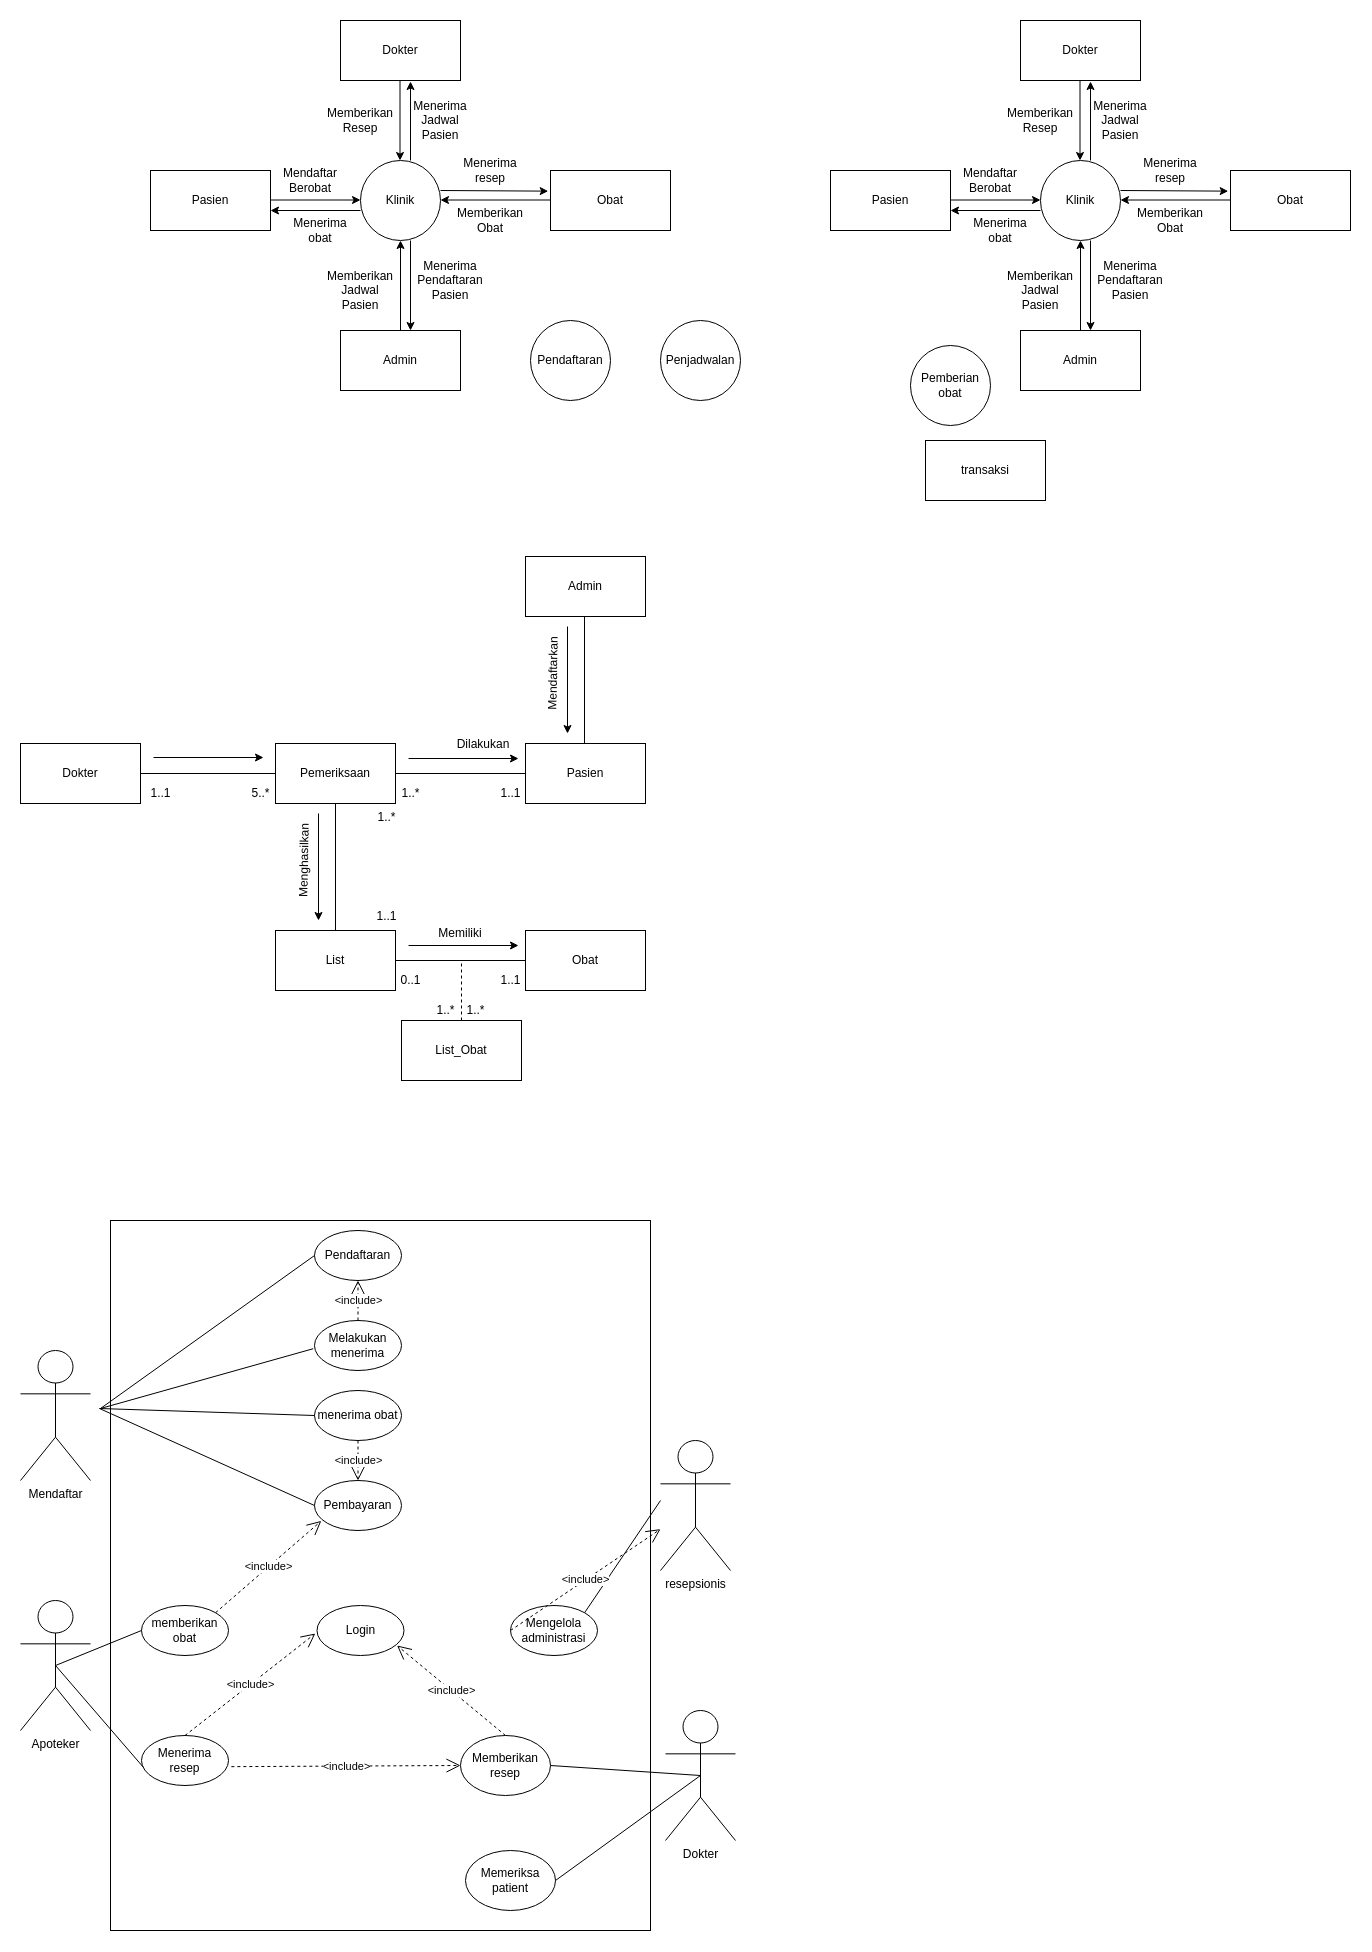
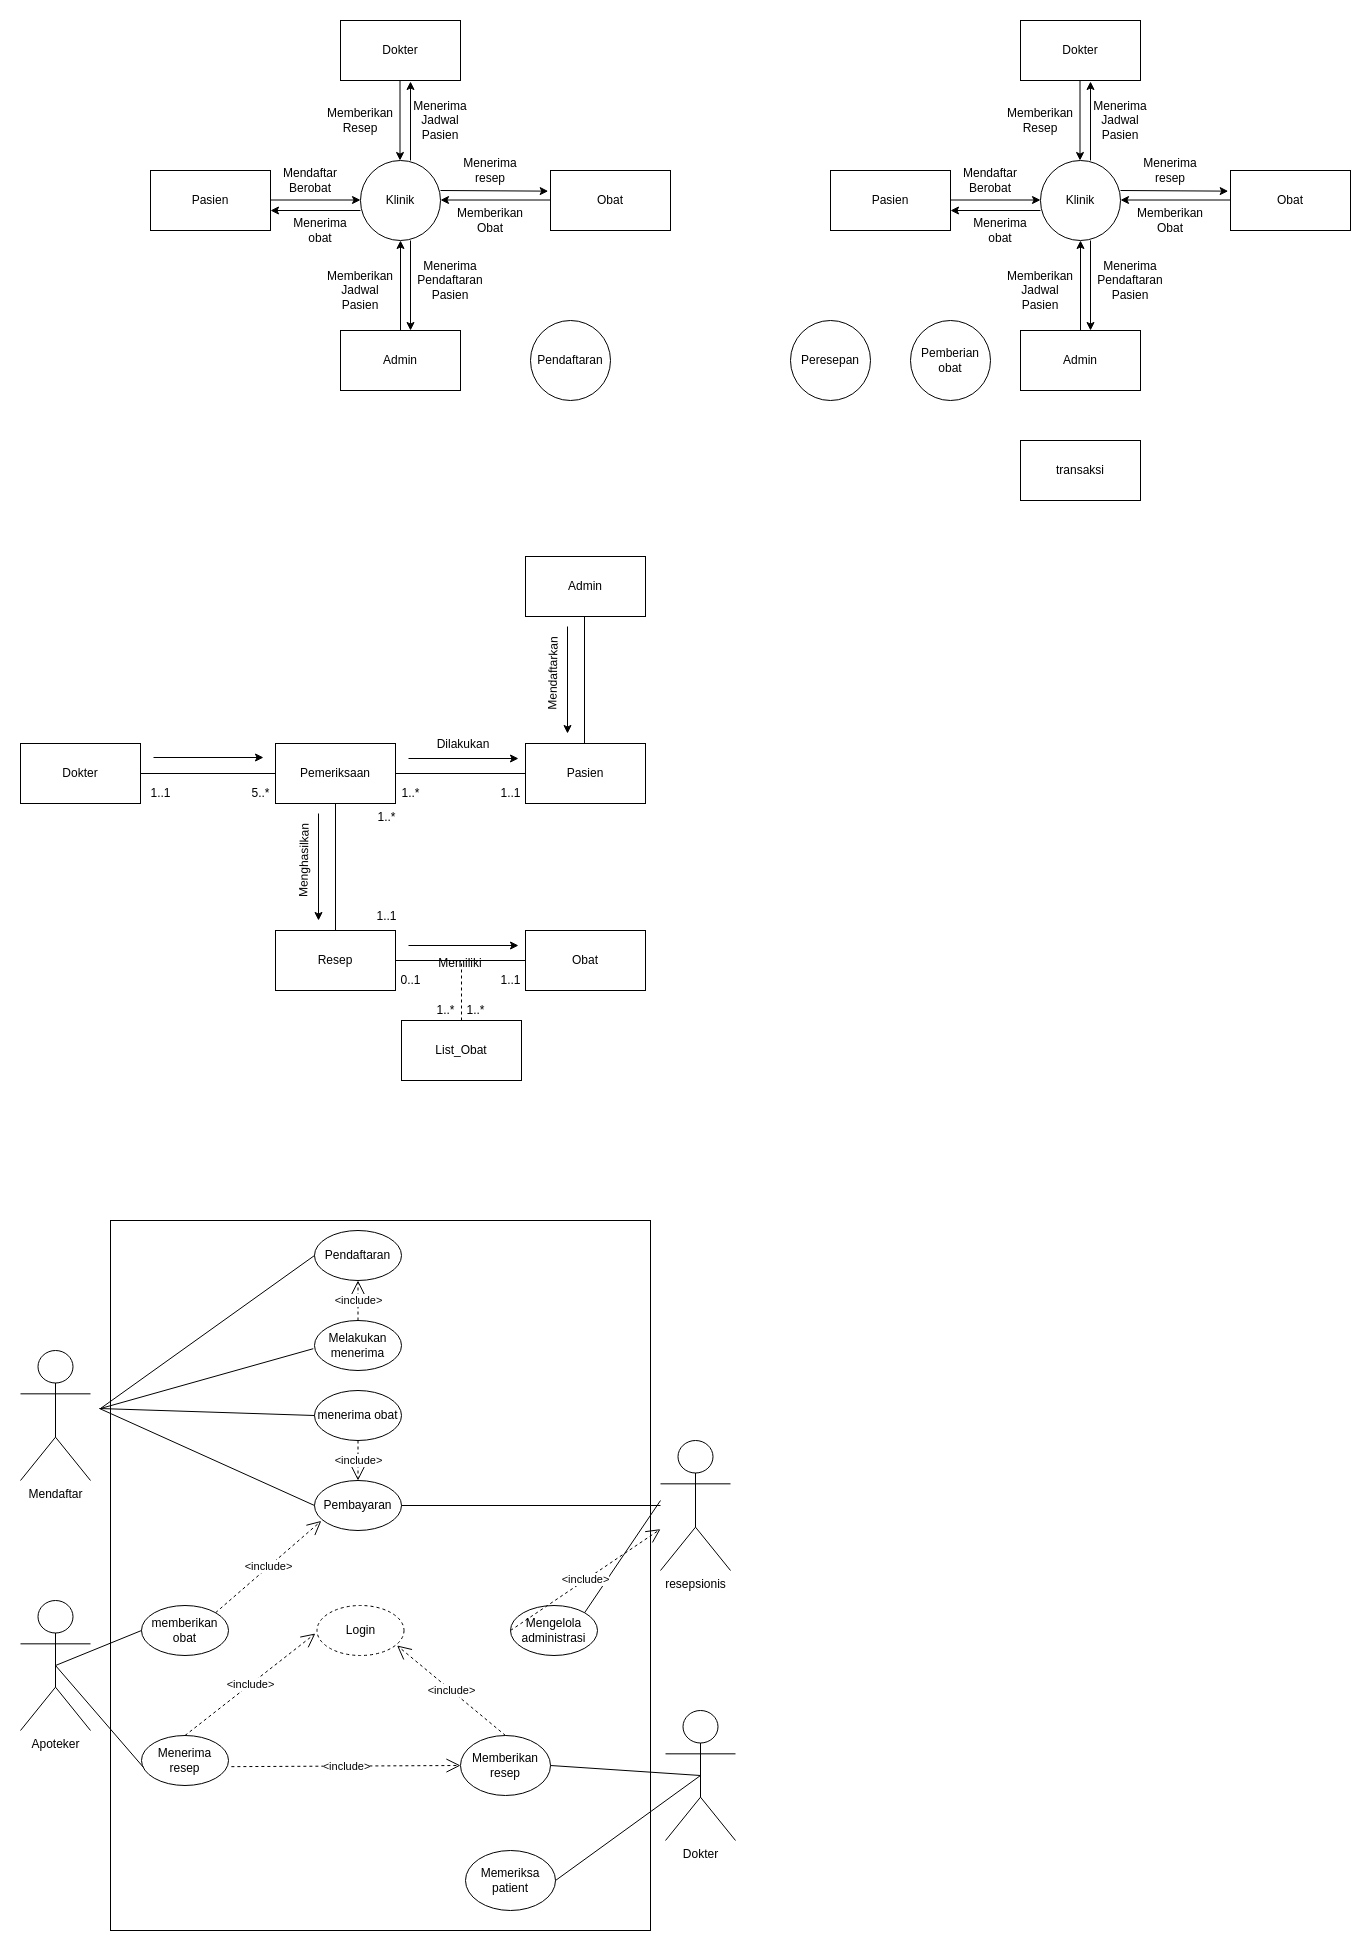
- <mxCell id="25" value="Penjadwalan" style="ellipse;whiteSpace=wrap;html=1;aspect=fixed;" vertex="1" parent="1"><mxGeometry x="660" y="320" width="80" height="80" as="geometry" /></mxCell>
+ <mxCell id="26" value="Peresepan" style="ellipse;whiteSpace=wrap;html=1;aspect=fixed;" vertex="1" parent="1"><mxGeometry x="790" y="320" width="80" height="80" as="geometry" /></mxCell>
- <mxCell id="27" value="Pemberian obat" style="ellipse;whiteSpace=wrap;html=1;aspect=fixed;" vertex="1" parent="1"><mxGeometry x="910" y="345" width="80" height="80" as="geometry" /></mxCell>
+ <mxCell id="27" value="Pemberian obat" style="ellipse;whiteSpace=wrap;html=1;aspect=fixed;" vertex="1" parent="1"><mxGeometry x="910" y="320" width="80" height="80" as="geometry" /></mxCell>
- <mxCell id="54" value="transaksi" style="rounded=0;whiteSpace=wrap;html=1;" vertex="1" parent="1"><mxGeometry x="925" y="440" width="120" height="60" as="geometry" /></mxCell>
+ <mxCell id="54" value="transaksi" style="rounded=0;whiteSpace=wrap;html=1;" vertex="1" parent="1"><mxGeometry x="1020" y="440" width="120" height="60" as="geometry" /></mxCell>
- <mxCell id="53" value="Dilakukan" style="text;html=1;strokeColor=none;fillColor=none;align=center;verticalAlign=middle;whiteSpace=wrap;rounded=0;" vertex="1" parent="1"><mxGeometry x="463" y="734" width="40" height="20" as="geometry" /></mxCell>
+ <mxCell id="53" value="Dilakukan" style="text;html=1;strokeColor=none;fillColor=none;align=center;verticalAlign=middle;whiteSpace=wrap;rounded=0;" vertex="1" parent="1"><mxGeometry x="443" y="734" width="40" height="20" as="geometry" /></mxCell>
- <mxCell id="71" value="Memiliki" style="text;html=1;strokeColor=none;fillColor=none;align=center;verticalAlign=middle;whiteSpace=wrap;rounded=0;" vertex="1" parent="1"><mxGeometry x="440" y="923" width="40" height="20" as="geometry" /></mxCell>
+ <mxCell id="71" value="Memiliki" style="text;html=1;strokeColor=none;fillColor=none;align=center;verticalAlign=middle;whiteSpace=wrap;rounded=0;" vertex="1" parent="1"><mxGeometry x="440" y="953" width="40" height="20" as="geometry" /></mxCell>
- <mxCell id="56" value="List" style="rounded=0;whiteSpace=wrap;html=1;" vertex="1" parent="1"><mxGeometry x="275" y="930" width="120" height="60" as="geometry" /></mxCell>
+ <mxCell id="56" value="Resep" style="rounded=0;whiteSpace=wrap;html=1;" vertex="1" parent="1"><mxGeometry x="275" y="930" width="120" height="60" as="geometry" /></mxCell>
+ <mxCell id="108" value="" style="endArrow=none;html=1;exitX=1;exitY=0.5;exitDx=0;exitDy=0;" edge="1" parent="83" source="94" target="85"><mxGeometry width="50" height="50" relative="1" as="geometry"><mxPoint x="275" y="330" as="sourcePoint" /><mxPoint x="325" y="280" as="targetPoint" /></mxGeometry></mxCell>
- <mxCell id="88" value="Login" style="ellipse;whiteSpace=wrap;html=1;" vertex="1" parent="83"><mxGeometry x="296.5" y="385" width="87" height="50" as="geometry" /></mxCell>
+ <mxCell id="88" value="Login" style="ellipse;whiteSpace=wrap;html=1;dashed=1;" vertex="1" parent="83"><mxGeometry x="296.5" y="385" width="87" height="50" as="geometry" /></mxCell>
